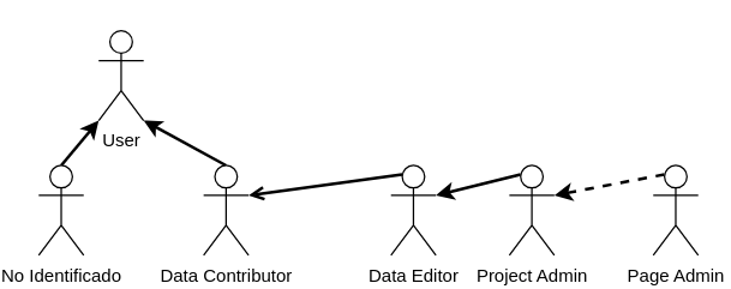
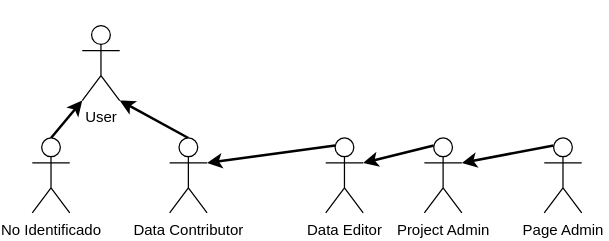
- <mxCell id="9" style="edgeStyle=none;html=1;exitX=0.25;exitY=0.1;exitDx=0;exitDy=0;exitPerimeter=0;strokeWidth=2;entryX=1;entryY=0.333;entryDx=0;entryDy=0;entryPerimeter=0;dashed=1;" edge="1" parent="1" source="10" target="5"><mxGeometry relative="1" as="geometry"><mxPoint x="70" y="540" as="targetPoint" /></mxGeometry></mxCell>
+ <mxCell id="9" style="edgeStyle=none;html=1;exitX=0.25;exitY=0.1;exitDx=0;exitDy=0;exitPerimeter=0;strokeWidth=2;entryX=1;entryY=0.333;entryDx=0;entryDy=0;entryPerimeter=0;" edge="1" parent="1" source="10" target="5"><mxGeometry relative="1" as="geometry"><mxPoint x="70" y="540" as="targetPoint" /></mxGeometry></mxCell>
- <mxCell id="2" style="edgeStyle=none;html=1;exitX=0.25;exitY=0.1;exitDx=0;exitDy=0;exitPerimeter=0;strokeWidth=2;entryX=1;entryY=0.333;entryDx=0;entryDy=0;entryPerimeter=0;endArrow=open;" edge="1" parent="1" source="3" target="8"><mxGeometry relative="1" as="geometry"><mxPoint x="50" y="300" as="targetPoint" /></mxGeometry></mxCell>
+ <mxCell id="2" style="edgeStyle=none;html=1;exitX=0.25;exitY=0.1;exitDx=0;exitDy=0;exitPerimeter=0;strokeWidth=2;entryX=1;entryY=0.333;entryDx=0;entryDy=0;entryPerimeter=0;" edge="1" parent="1" source="3" target="8"><mxGeometry relative="1" as="geometry"><mxPoint x="50" y="300" as="targetPoint" /></mxGeometry></mxCell>
